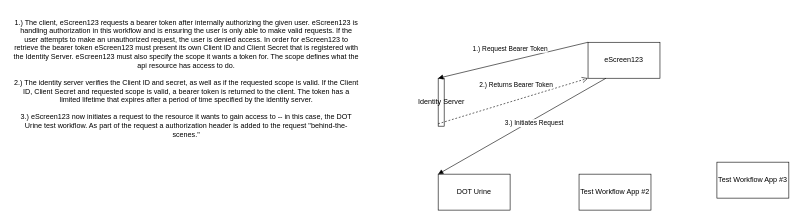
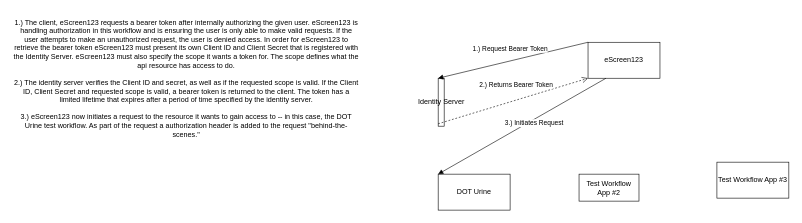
- <mxCell id="4" value="Test Workflow App #2" style="rounded=0;whiteSpace=wrap;html=1;" vertex="1" parent="1"><mxGeometry x="965" y="290" width="120" height="60" as="geometry" /></mxCell>
+ <mxCell id="4" value="Test Workflow App #2" style="rounded=0;whiteSpace=wrap;html=1;" vertex="1" parent="1"><mxGeometry x="965" y="290" width="100" height="45" as="geometry" /></mxCell>
